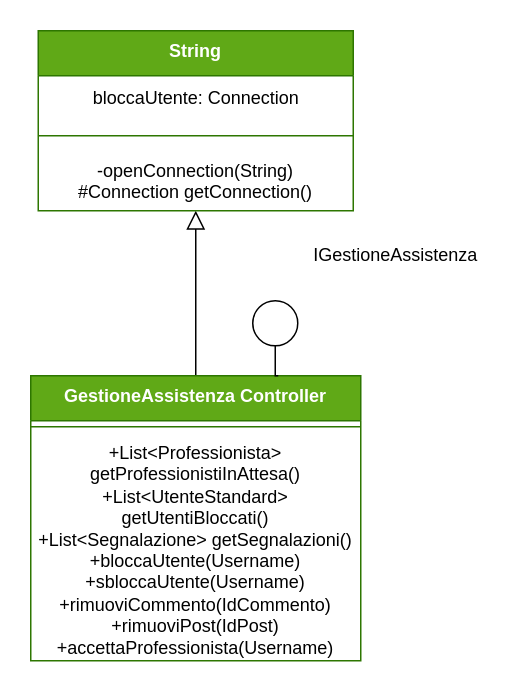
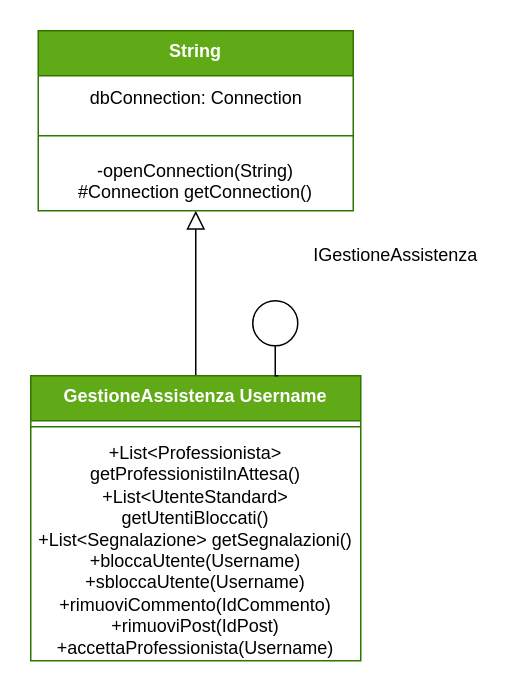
- <mxCell id="7" value="bloccaUtente: Connection" style="text;html=1;align=center;verticalAlign=middle;resizable=0;points=[];autosize=1;strokeColor=none;fillColor=none;" parent="6" vertex="1"><mxGeometry y="30" width="210" height="30" as="geometry" /></mxCell>
+ <mxCell id="7" value="dbConnection: Connection" style="text;html=1;align=center;verticalAlign=middle;resizable=0;points=[];autosize=1;strokeColor=none;fillColor=none;" parent="6" vertex="1"><mxGeometry y="30" width="210" height="30" as="geometry" /></mxCell>
- <mxCell id="3" value="GestioneAssistenza Controller" style="swimlane;fontStyle=1;align=center;verticalAlign=top;childLayout=stackLayout;horizontal=1;startSize=30;horizontalStack=0;resizeParent=1;resizeParentMax=0;resizeLast=0;collapsible=1;marginBottom=0;whiteSpace=wrap;html=1;fillColor=#60a917;fontColor=#ffffff;strokeColor=#2D7600;" parent="1" vertex="1"><mxGeometry x="20" y="250" width="220" height="190" as="geometry" /></mxCell>
+ <mxCell id="3" value="GestioneAssistenza Username" style="swimlane;fontStyle=1;align=center;verticalAlign=top;childLayout=stackLayout;horizontal=1;startSize=30;horizontalStack=0;resizeParent=1;resizeParentMax=0;resizeLast=0;collapsible=1;marginBottom=0;whiteSpace=wrap;html=1;fillColor=#60a917;fontColor=#ffffff;strokeColor=#2D7600;" parent="1" vertex="1"><mxGeometry x="20" y="250" width="220" height="190" as="geometry" /></mxCell>
